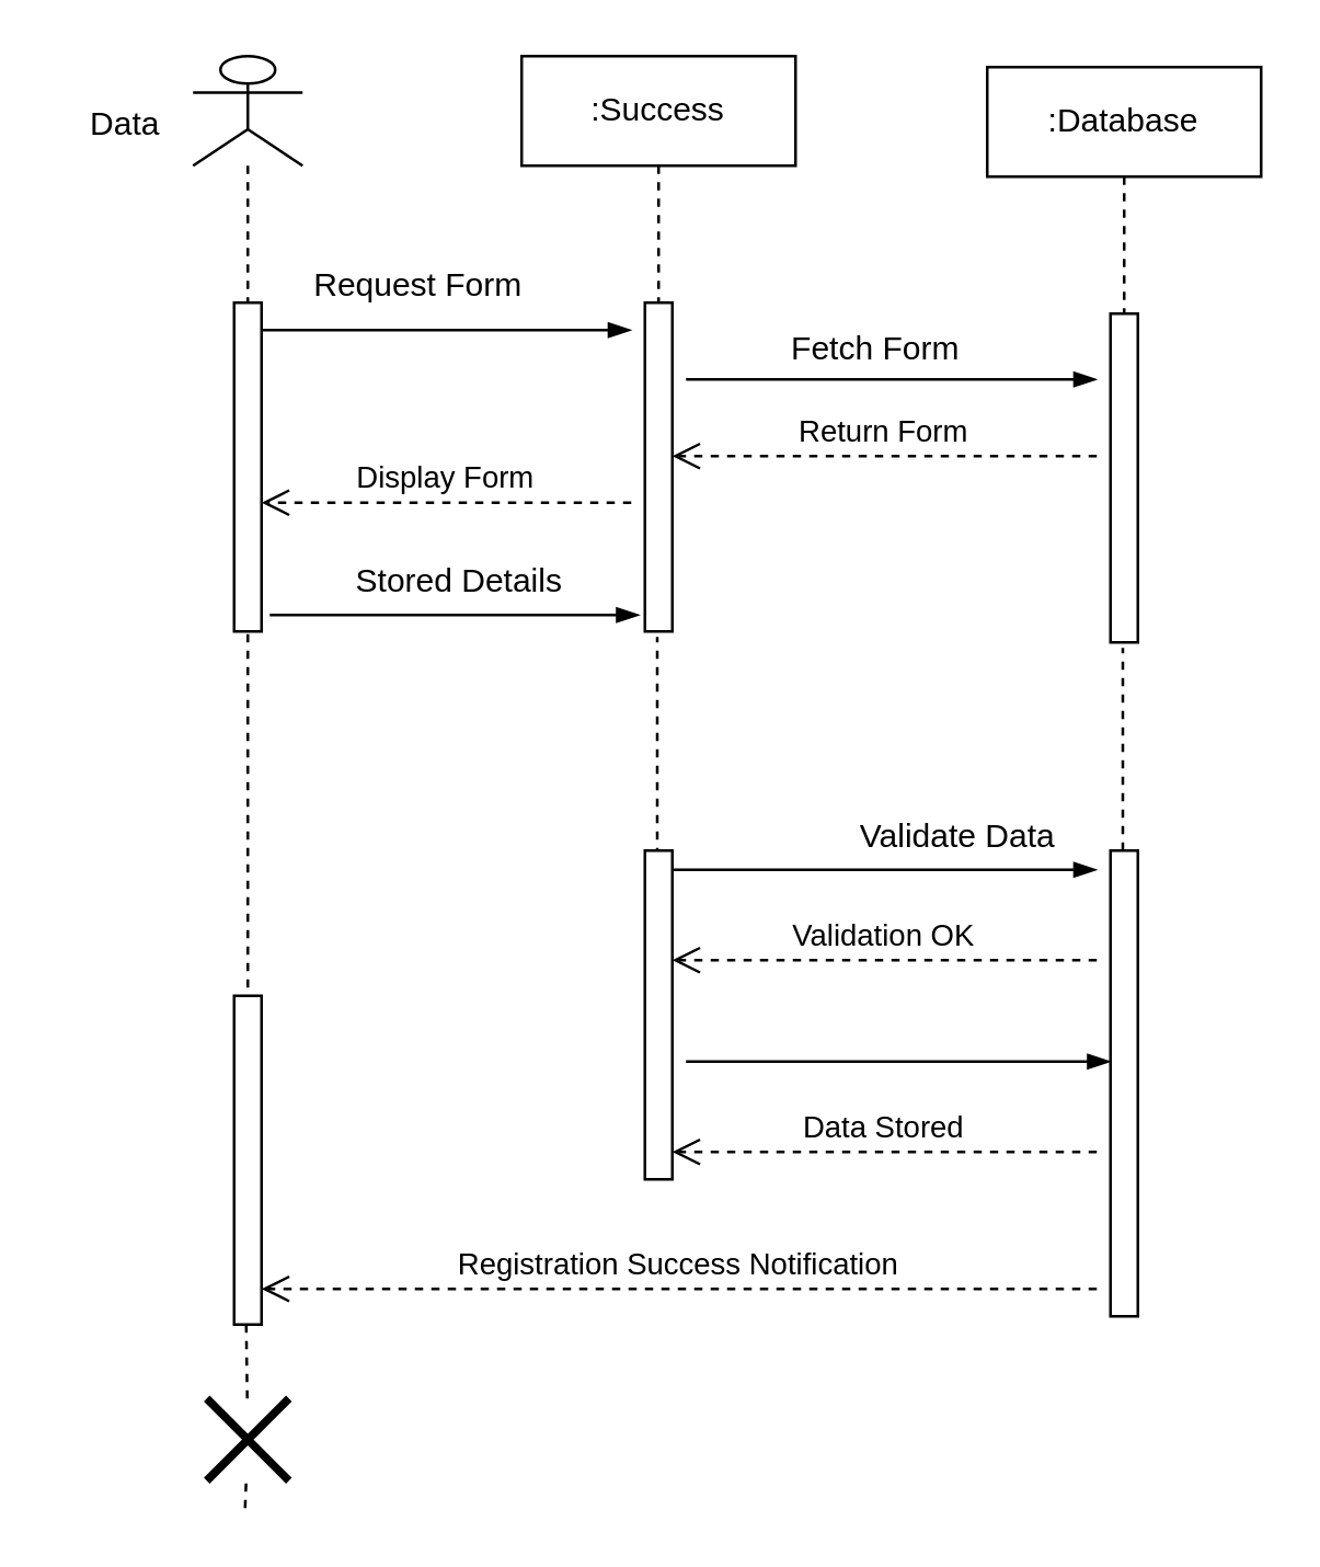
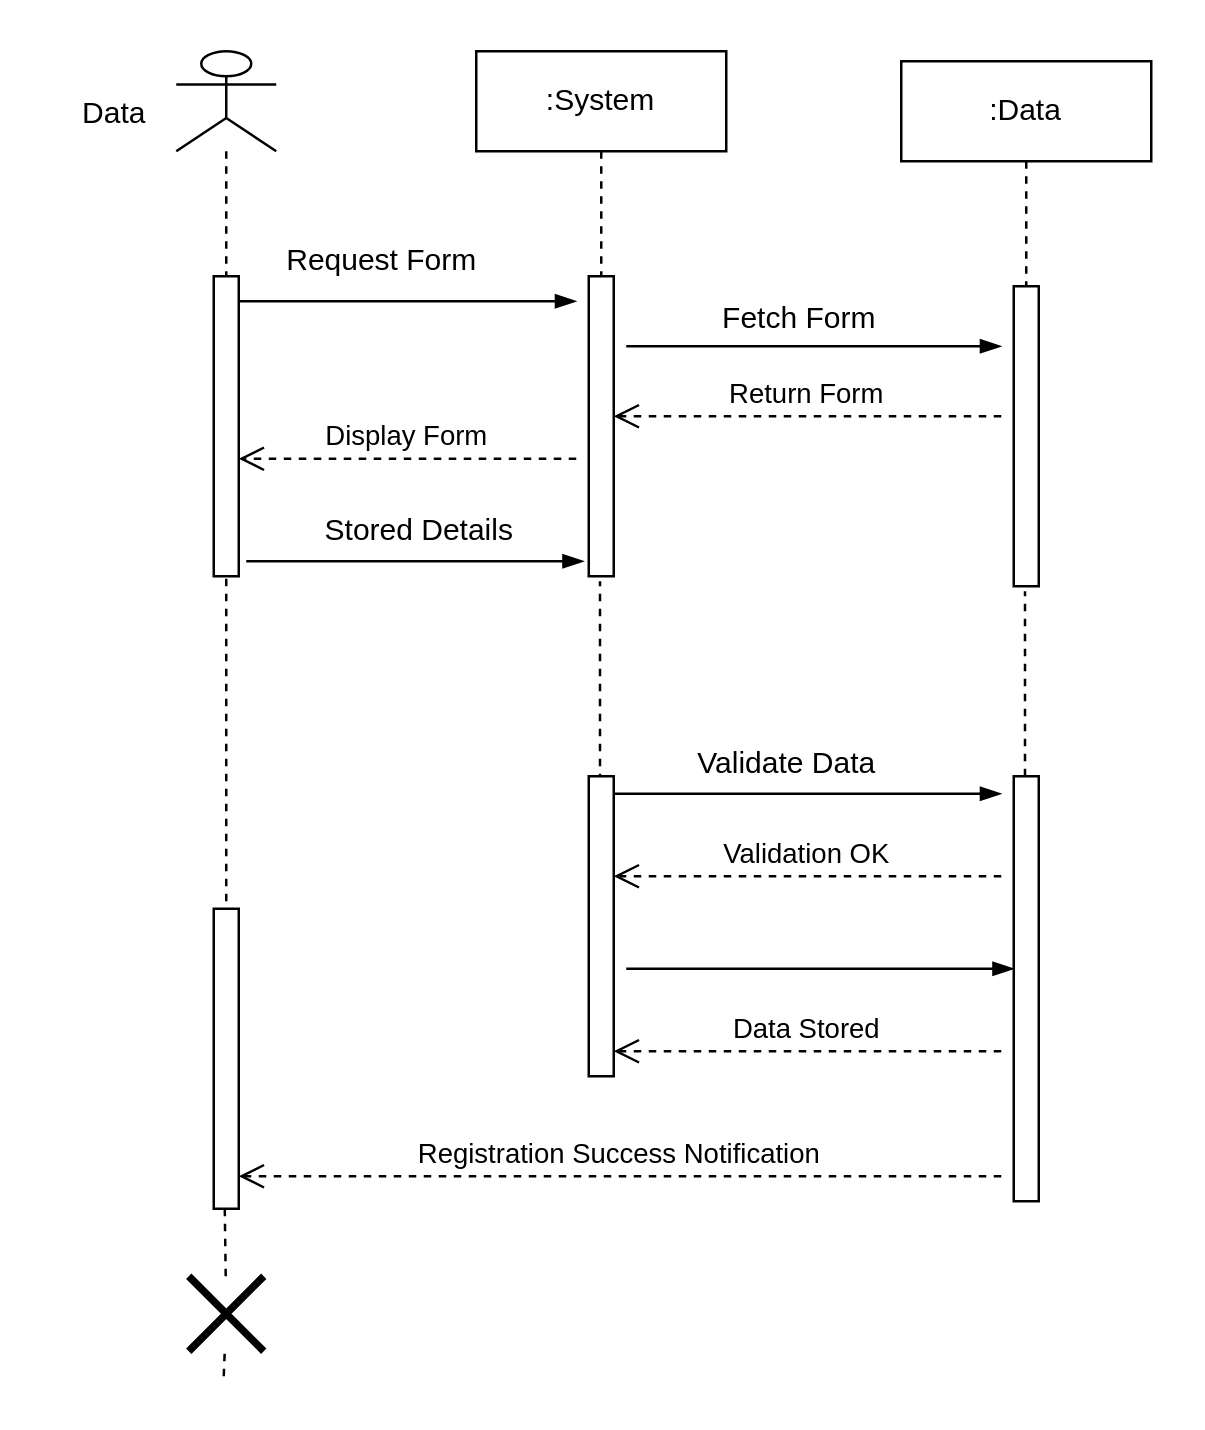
- <mxCell id="4" value=":Success" style="shape=umlLifeline;perimeter=lifelinePerimeter;whiteSpace=wrap;html=1;container=1;dropTarget=0;collapsible=0;recursiveResize=0;outlineConnect=0;portConstraint=eastwest;newEdgeStyle={&quot;curved&quot;:0,&quot;rounded&quot;:0};" vertex="1" parent="1"><mxGeometry x="190" y="20" width="100" height="90" as="geometry" /></mxCell>
+ <mxCell id="4" value=":System" style="shape=umlLifeline;perimeter=lifelinePerimeter;whiteSpace=wrap;html=1;container=1;dropTarget=0;collapsible=0;recursiveResize=0;outlineConnect=0;portConstraint=eastwest;newEdgeStyle={&quot;curved&quot;:0,&quot;rounded&quot;:0};" vertex="1" parent="1"><mxGeometry x="190" y="20" width="100" height="90" as="geometry" /></mxCell>
- <mxCell id="11" value=":Database" style="shape=umlLifeline;perimeter=lifelinePerimeter;whiteSpace=wrap;html=1;container=1;dropTarget=0;collapsible=0;recursiveResize=0;outlineConnect=0;portConstraint=eastwest;newEdgeStyle={&quot;curved&quot;:0,&quot;rounded&quot;:0};" vertex="1" parent="1"><mxGeometry x="360" y="24" width="100" height="90" as="geometry" /></mxCell>
+ <mxCell id="11" value=":Data" style="shape=umlLifeline;perimeter=lifelinePerimeter;whiteSpace=wrap;html=1;container=1;dropTarget=0;collapsible=0;recursiveResize=0;outlineConnect=0;portConstraint=eastwest;newEdgeStyle={&quot;curved&quot;:0,&quot;rounded&quot;:0};" vertex="1" parent="1"><mxGeometry x="360" y="24" width="100" height="90" as="geometry" /></mxCell>
- <mxCell id="22" value="  Validate Data " style="text;html=1;align=center;verticalAlign=middle;resizable=0;points=[];autosize=1;strokeColor=none;fillColor=none;" vertex="1" parent="1"><mxGeometry x="299" y="290" width="100" height="30" as="geometry" /></mxCell>
+ <mxCell id="22" value="  Validate Data " style="text;html=1;align=center;verticalAlign=middle;resizable=0;points=[];autosize=1;strokeColor=none;fillColor=none;" vertex="1" parent="1"><mxGeometry x="264" y="290" width="100" height="30" as="geometry" /></mxCell>
